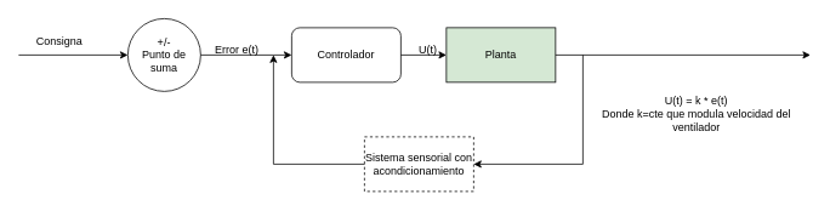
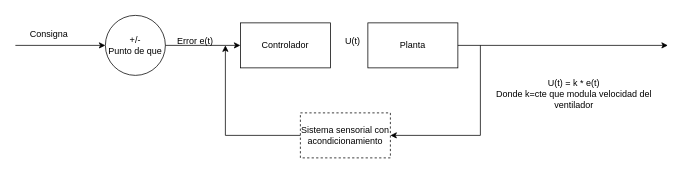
- <mxCell id="2" value="+/-&lt;br&gt;Punto de suma" style="ellipse;whiteSpace=wrap;html=1;aspect=fixed;" vertex="1" parent="1"><mxGeometry x="140" y="20" width="80" height="80" as="geometry" /></mxCell>
+ <mxCell id="2" value="+/-&lt;br&gt;Punto de que" style="ellipse;whiteSpace=wrap;html=1;aspect=fixed;" vertex="1" parent="1"><mxGeometry x="140" y="20" width="80" height="80" as="geometry" /></mxCell>
- <mxCell id="4" value="Controlador" style="whiteSpace=wrap;html=1;rounded=1;" vertex="1" parent="1"><mxGeometry x="320" y="30" width="120" height="60" as="geometry" /></mxCell>
+ <mxCell id="4" value="Controlador" style="rounded=0;whiteSpace=wrap;html=1;" vertex="1" parent="1"><mxGeometry x="320" y="30" width="120" height="60" as="geometry" /></mxCell>
- <mxCell id="7" value="" style="endArrow=classic;html=1;rounded=0;exitX=1;exitY=0.5;exitDx=0;exitDy=0;entryX=0;entryY=0.5;entryDx=0;entryDy=0;" edge="1" parent="1" source="4" target="5"><mxGeometry width="50" height="50" relative="1" as="geometry"><mxPoint x="390" y="270" as="sourcePoint" /><mxPoint x="440" y="220" as="targetPoint" /></mxGeometry></mxCell>
- <mxCell id="5" value="Planta" style="rounded=0;whiteSpace=wrap;html=1;fillColor=#d5e8d4;" vertex="1" parent="1"><mxGeometry x="490" y="30" width="120" height="60" as="geometry" /></mxCell>
+ <mxCell id="5" value="Planta" style="rounded=0;whiteSpace=wrap;html=1;" vertex="1" parent="1"><mxGeometry x="490" y="30" width="120" height="60" as="geometry" /></mxCell>
